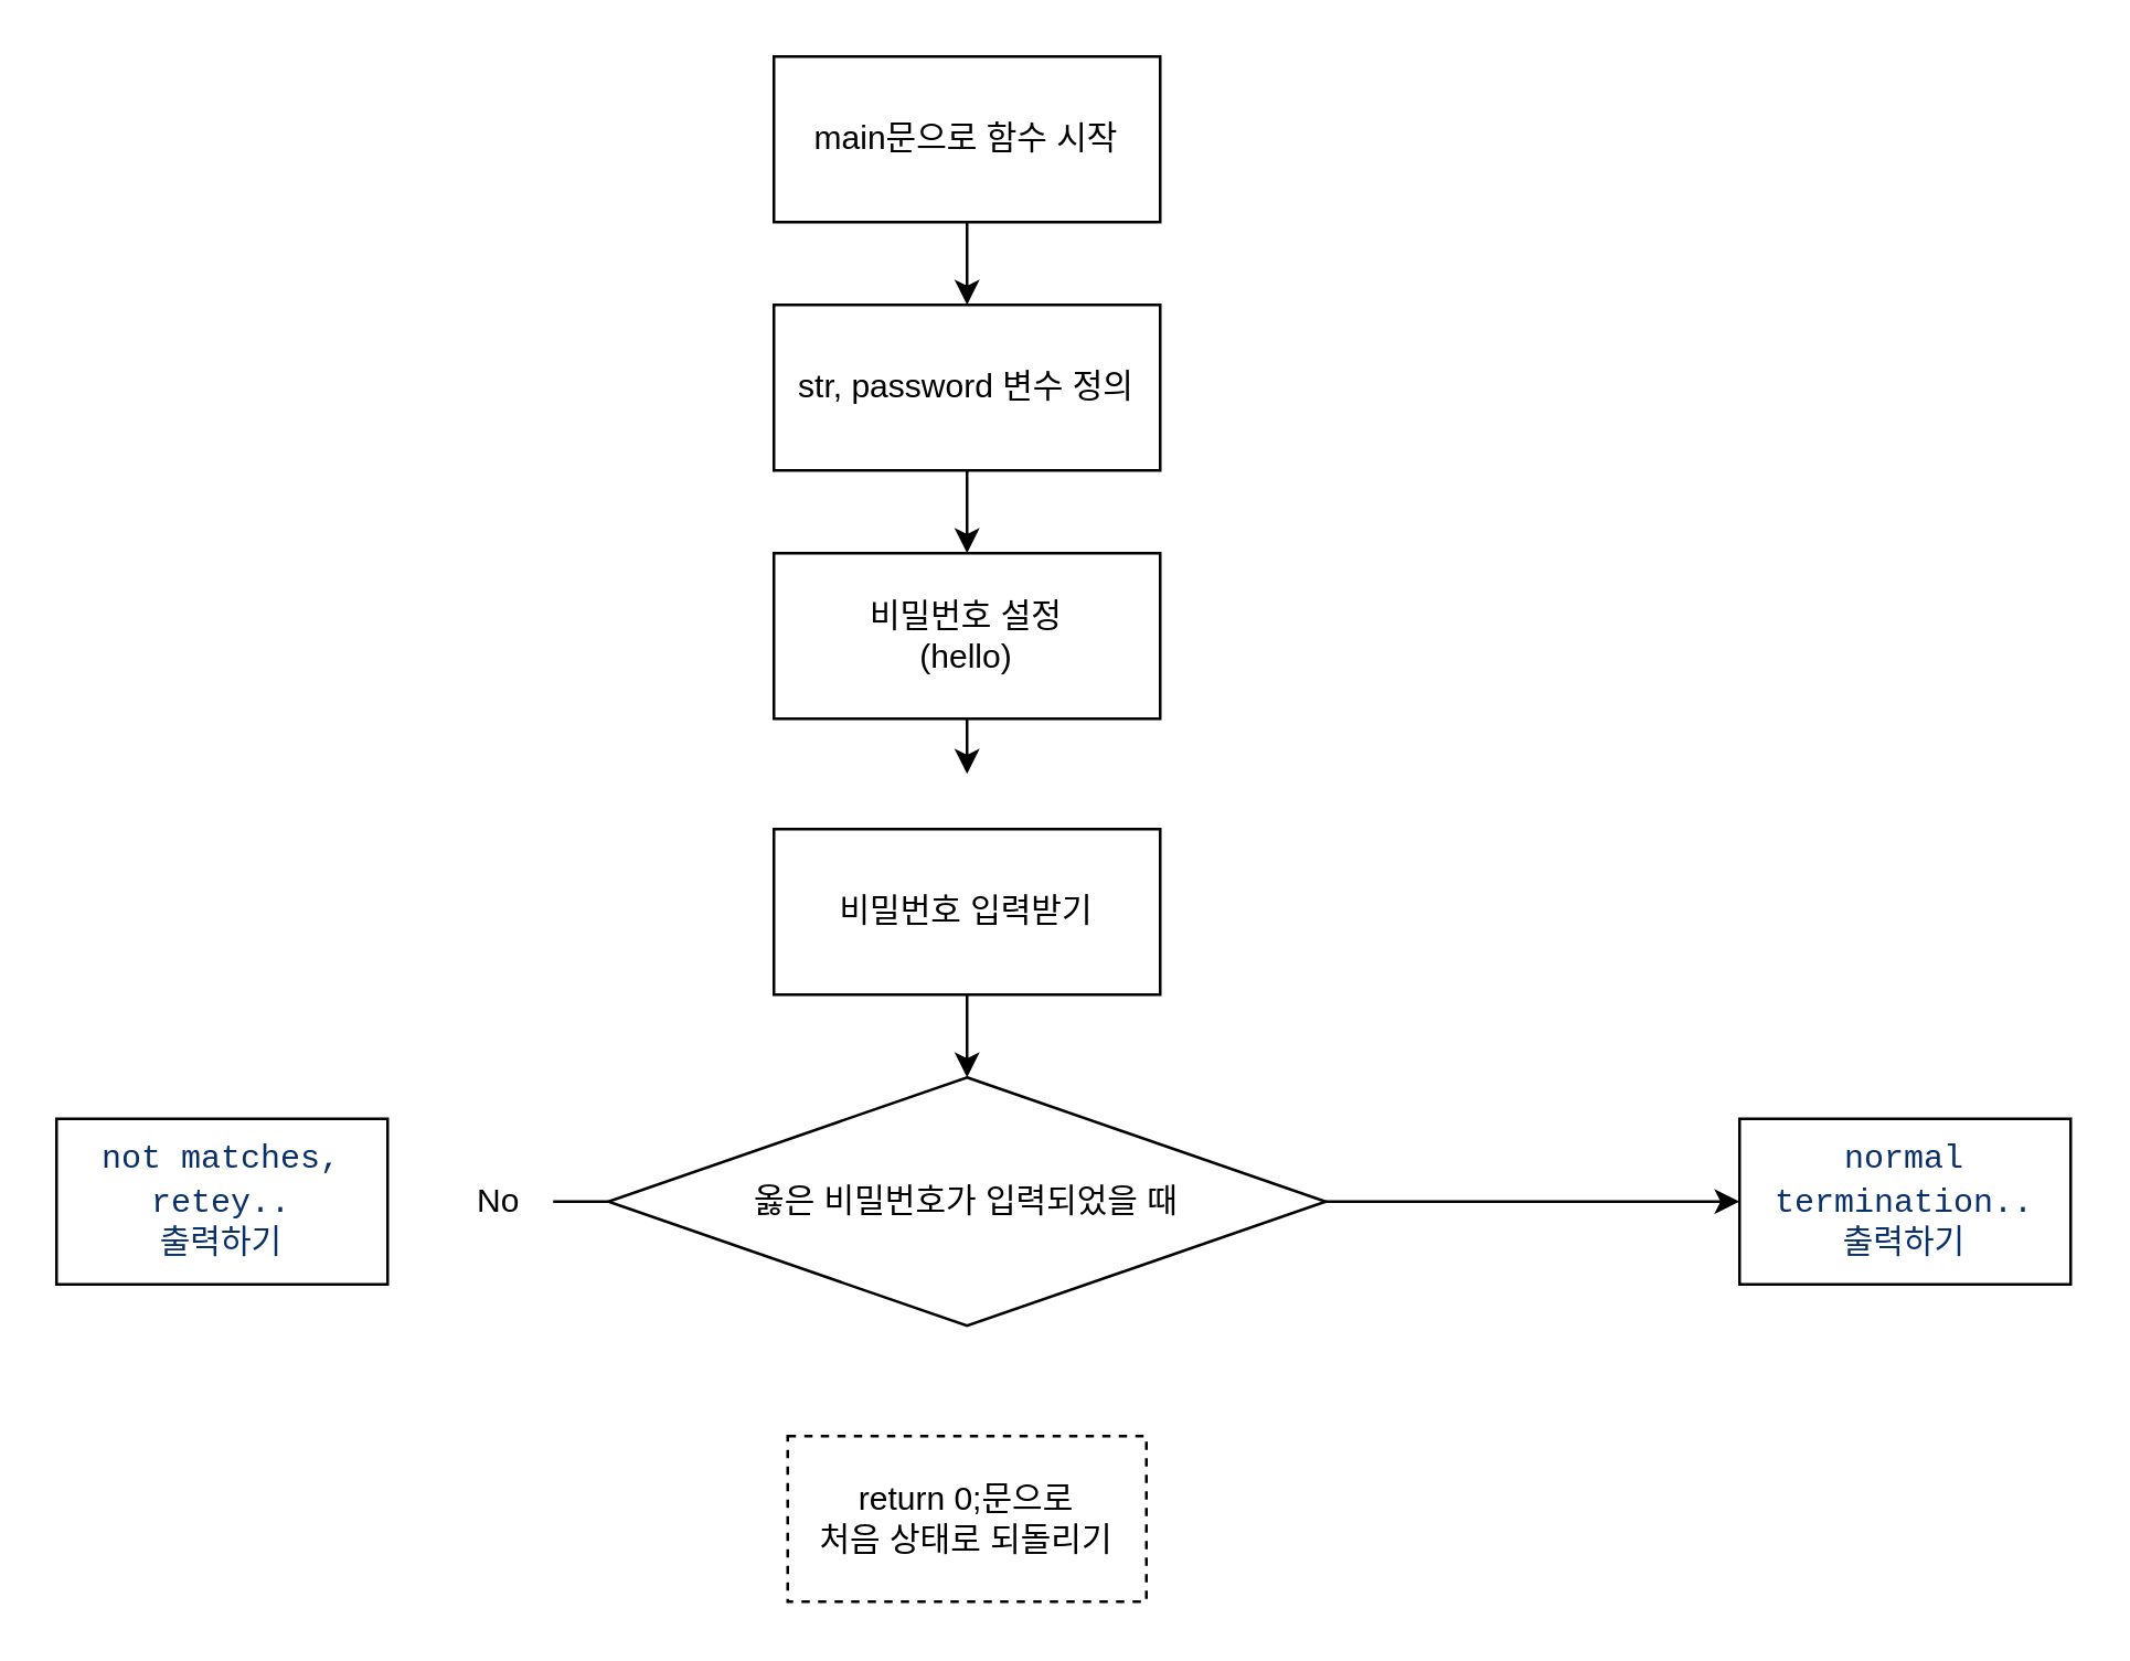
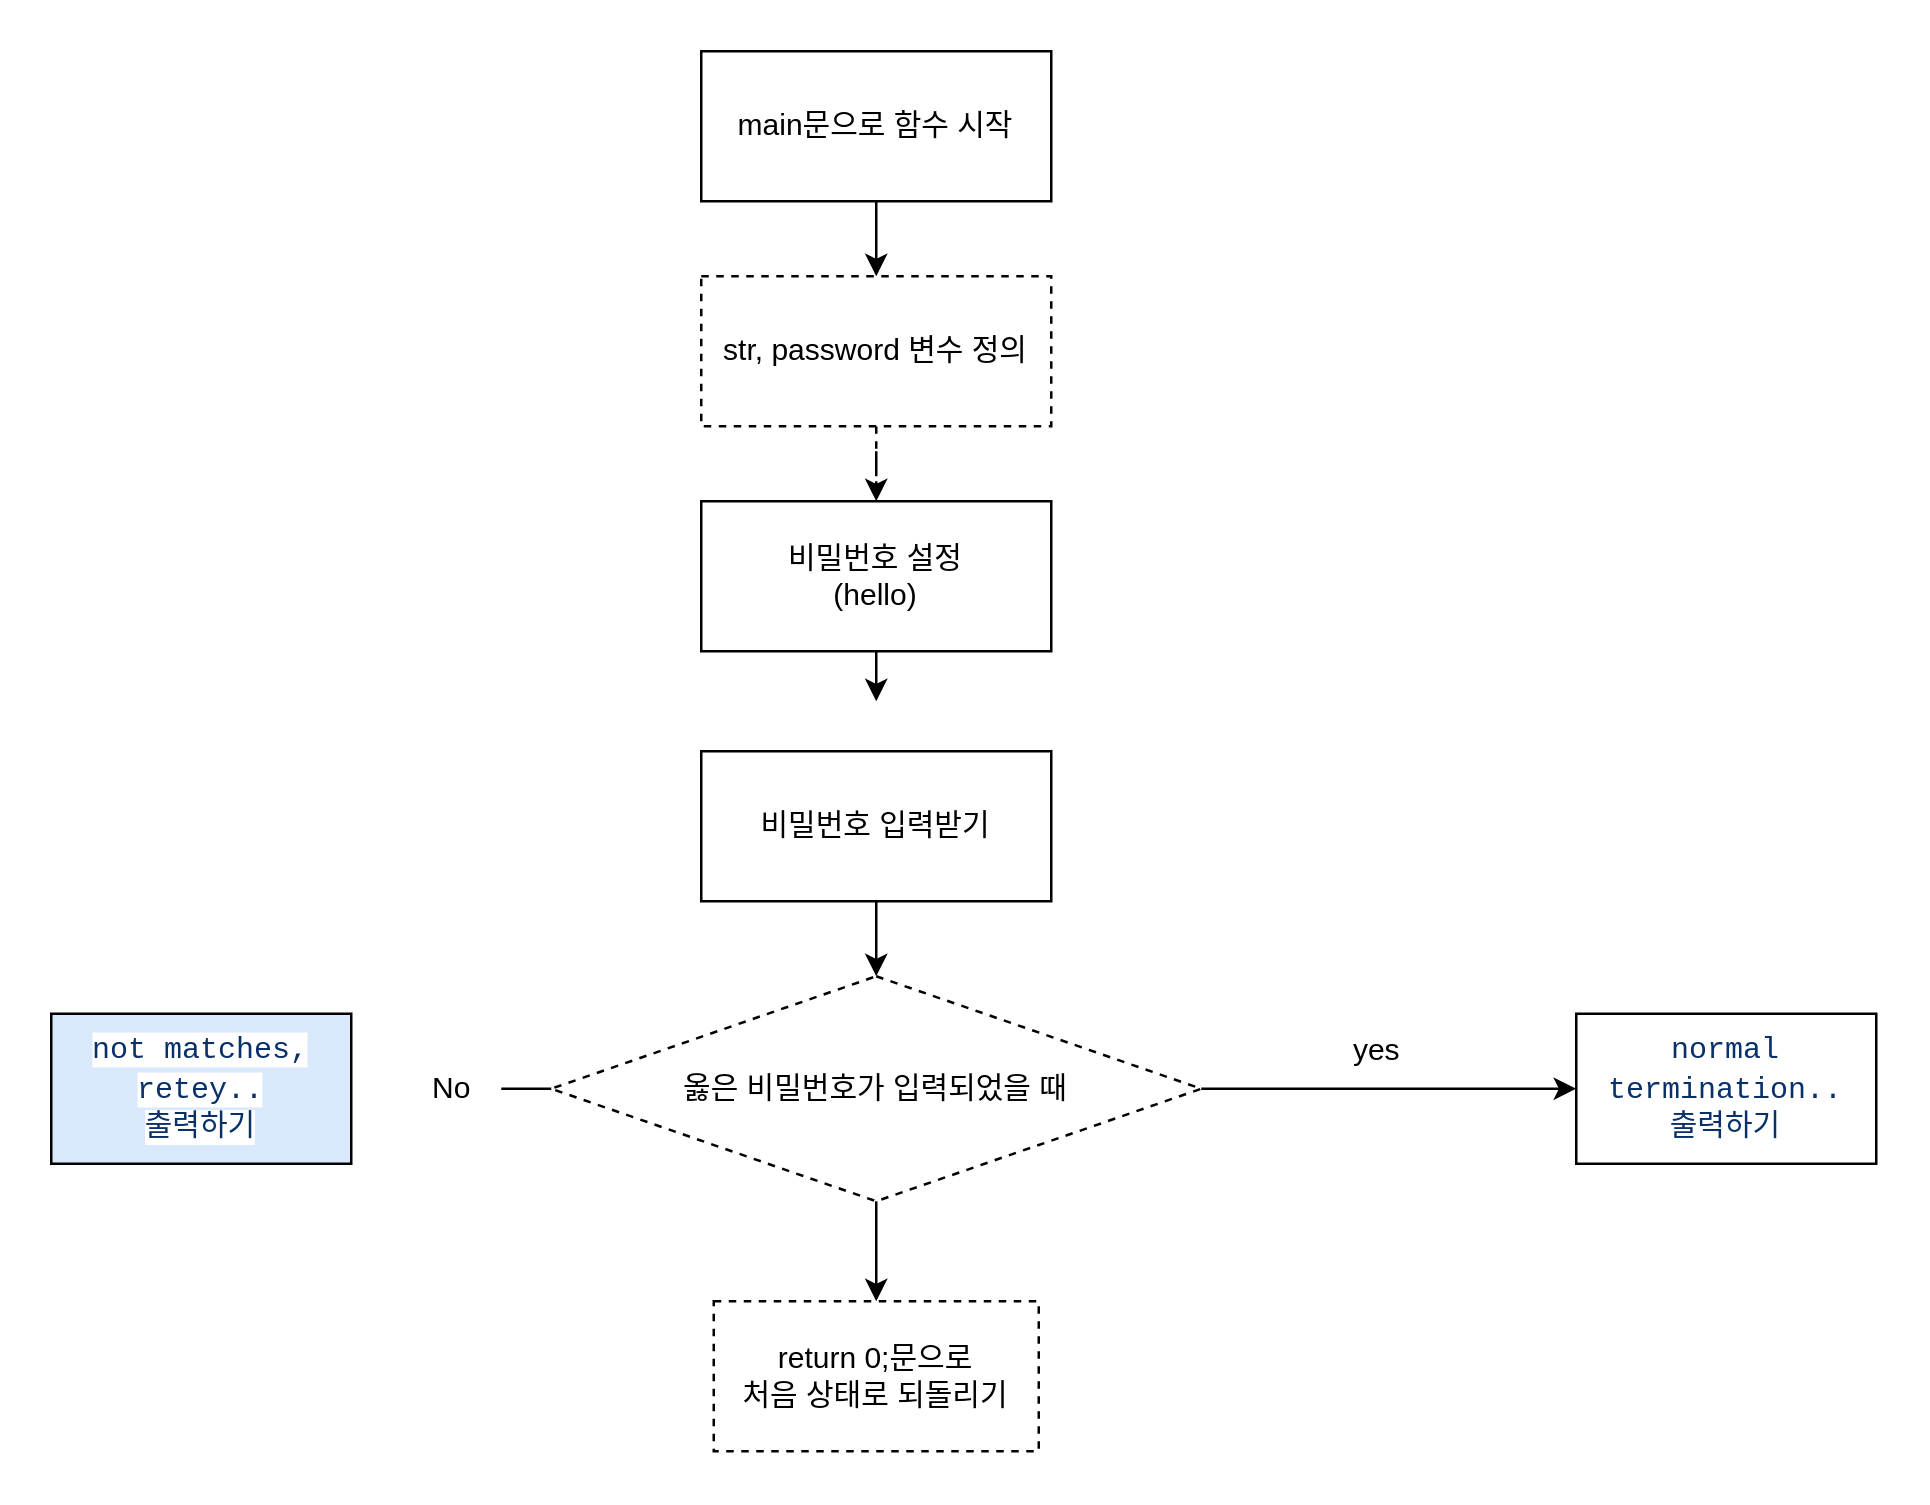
- <mxCell id="5" value="str, password 변수 정의" style="rounded=0;whiteSpace=wrap;html=1;" vertex="1" parent="1"><mxGeometry x="280" y="110" width="140" height="60" as="geometry" /></mxCell>
+ <mxCell id="5" value="str, password 변수 정의" style="rounded=0;whiteSpace=wrap;html=1;dashed=1;" vertex="1" parent="1"><mxGeometry x="280" y="110" width="140" height="60" as="geometry" /></mxCell>
- <mxCell id="4" value="" style="edgeStyle=orthogonalEdgeStyle;rounded=0;orthogonalLoop=1;jettySize=auto;html=1;" edge="1" parent="1" source="5" target="7"><mxGeometry relative="1" as="geometry" /></mxCell>
+ <mxCell id="4" value="" style="edgeStyle=orthogonalEdgeStyle;rounded=0;orthogonalLoop=1;jettySize=auto;html=1;dashed=1;" edge="1" parent="1" source="5" target="7"><mxGeometry relative="1" as="geometry" /></mxCell>
+ <mxCell id="15" value="yes" style="text;html=1;align=center;verticalAlign=middle;resizable=0;points=[];autosize=1;strokeColor=none;fillColor=none;" vertex="1" parent="1"><mxGeometry x="530" y="405" width="40" height="30" as="geometry" /></mxCell>
- <mxCell id="16" value="&lt;span style=&quot;color: rgb(10, 48, 105); font-family: ui-monospace, SFMono-Regular, &amp;quot;SF Mono&amp;quot;, Menlo, Consolas, &amp;quot;Liberation Mono&amp;quot;, monospace; text-align: start; background-color: rgb(255, 255, 255);&quot;&gt;not matches, retey..&lt;br&gt;출력하기&lt;br&gt;&lt;/span&gt;" style="whiteSpace=wrap;html=1;rounded=0;" vertex="1" parent="1"><mxGeometry x="20" y="405" width="120" height="60" as="geometry" /></mxCell>
+ <mxCell id="16" value="&lt;span style=&quot;color: rgb(10, 48, 105); font-family: ui-monospace, SFMono-Regular, &amp;quot;SF Mono&amp;quot;, Menlo, Consolas, &amp;quot;Liberation Mono&amp;quot;, monospace; text-align: start; background-color: rgb(255, 255, 255);&quot;&gt;not matches, retey..&lt;br&gt;출력하기&lt;br&gt;&lt;/span&gt;" style="whiteSpace=wrap;html=1;rounded=0;fillColor=#dae8fc;" vertex="1" parent="1"><mxGeometry x="20" y="405" width="120" height="60" as="geometry" /></mxCell>
- <mxCell id="13" value="옳은 비밀번호가 입력되었을 때" style="rhombus;whiteSpace=wrap;html=1;rounded=0;" vertex="1" parent="1"><mxGeometry x="220" y="390" width="260" height="90" as="geometry" /></mxCell>
+ <mxCell id="13" value="옳은 비밀번호가 입력되었을 때" style="rhombus;whiteSpace=wrap;html=1;rounded=0;dashed=1;" vertex="1" parent="1"><mxGeometry x="220" y="390" width="260" height="90" as="geometry" /></mxCell>
+ <mxCell id="12" value="" style="edgeStyle=orthogonalEdgeStyle;rounded=0;orthogonalLoop=1;jettySize=auto;html=1;" edge="1" parent="1" source="13" target="19"><mxGeometry relative="1" as="geometry" /></mxCell>
